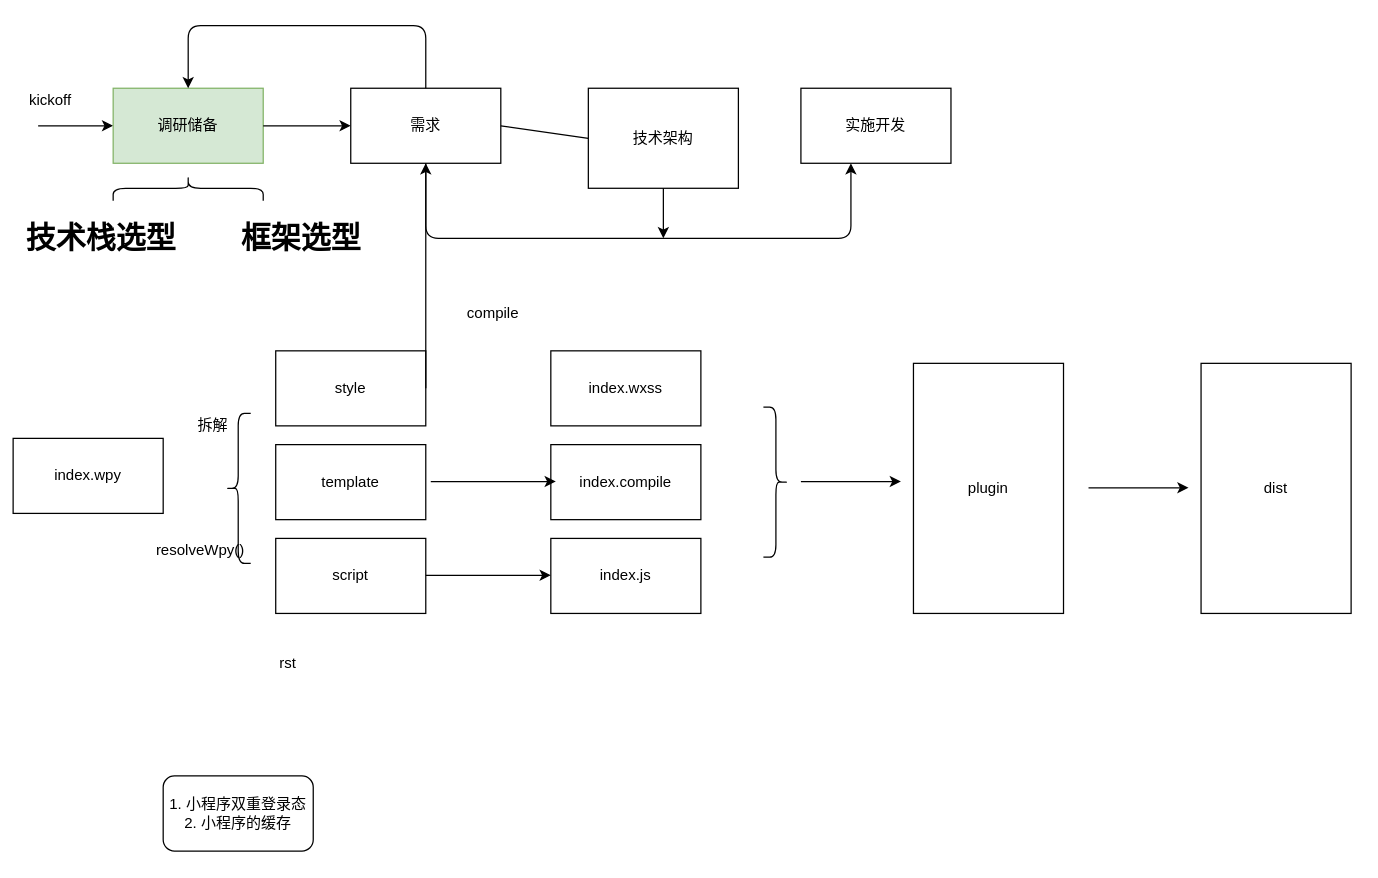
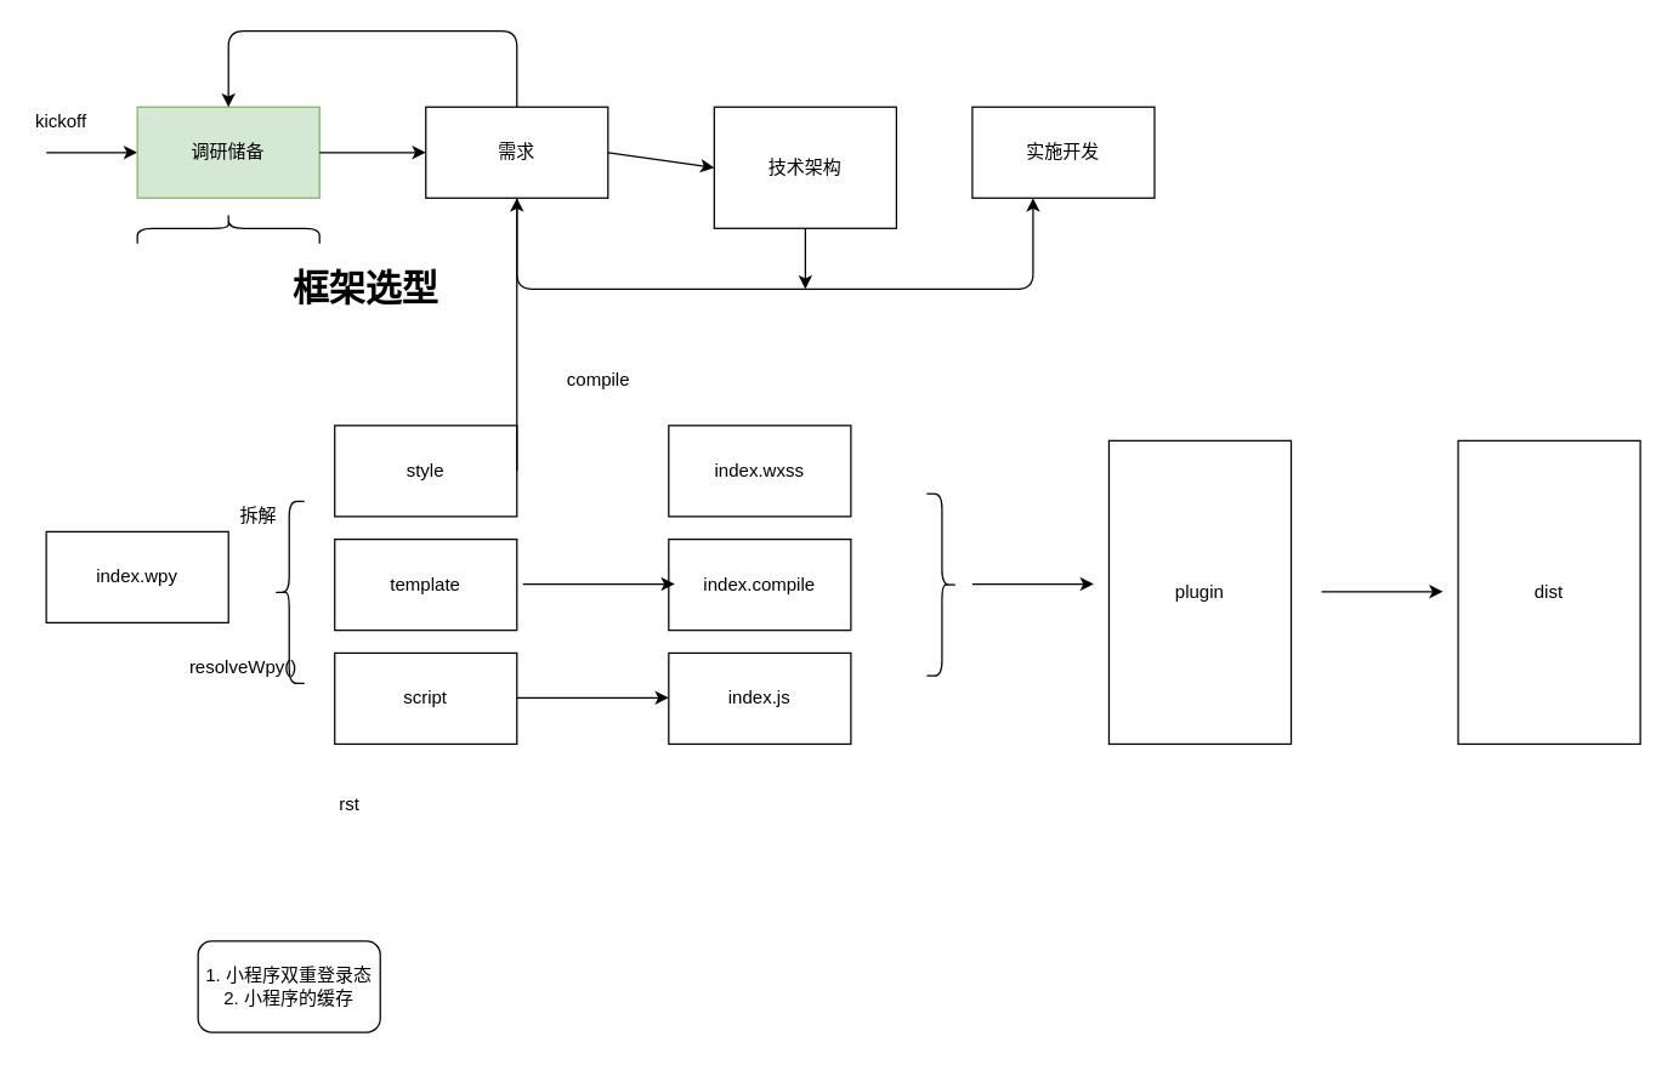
- <mxCell id="12" value="" style="endArrow=none;html=1;exitX=1;exitY=0.5;exitDx=0;exitDy=0;entryX=0;entryY=0.5;entryDx=0;entryDy=0;" edge="1" parent="1" source="9" target="11"><mxGeometry width="50" height="50" relative="1" as="geometry"><mxPoint x="370" y="160" as="sourcePoint" /><mxPoint x="420" y="110" as="targetPoint" /></mxGeometry></mxCell>
+ <mxCell id="12" value="" style="endArrow=classic;html=1;exitX=1;exitY=0.5;exitDx=0;exitDy=0;entryX=0;entryY=0.5;entryDx=0;entryDy=0;" edge="1" parent="1" source="9" target="11"><mxGeometry width="50" height="50" relative="1" as="geometry"><mxPoint x="370" y="160" as="sourcePoint" /><mxPoint x="420" y="110" as="targetPoint" /></mxGeometry></mxCell>
- <mxCell id="6" value="技术栈选型" style="text;strokeColor=none;fillColor=none;html=1;fontSize=24;fontStyle=1;verticalAlign=middle;align=center;" vertex="1" parent="1"><mxGeometry x="30" y="170" width="100" height="40" as="geometry" /></mxCell>
- <mxCell id="16" value="index.wpy" style="rounded=0;whiteSpace=wrap;html=1;" vertex="1" parent="1"><mxGeometry x="10" y="350" width="120" height="60" as="geometry" /></mxCell>
+ <mxCell id="16" value="index.wpy" style="rounded=0;whiteSpace=wrap;html=1;" vertex="1" parent="1"><mxGeometry x="30" y="350" width="120" height="60" as="geometry" /></mxCell>
